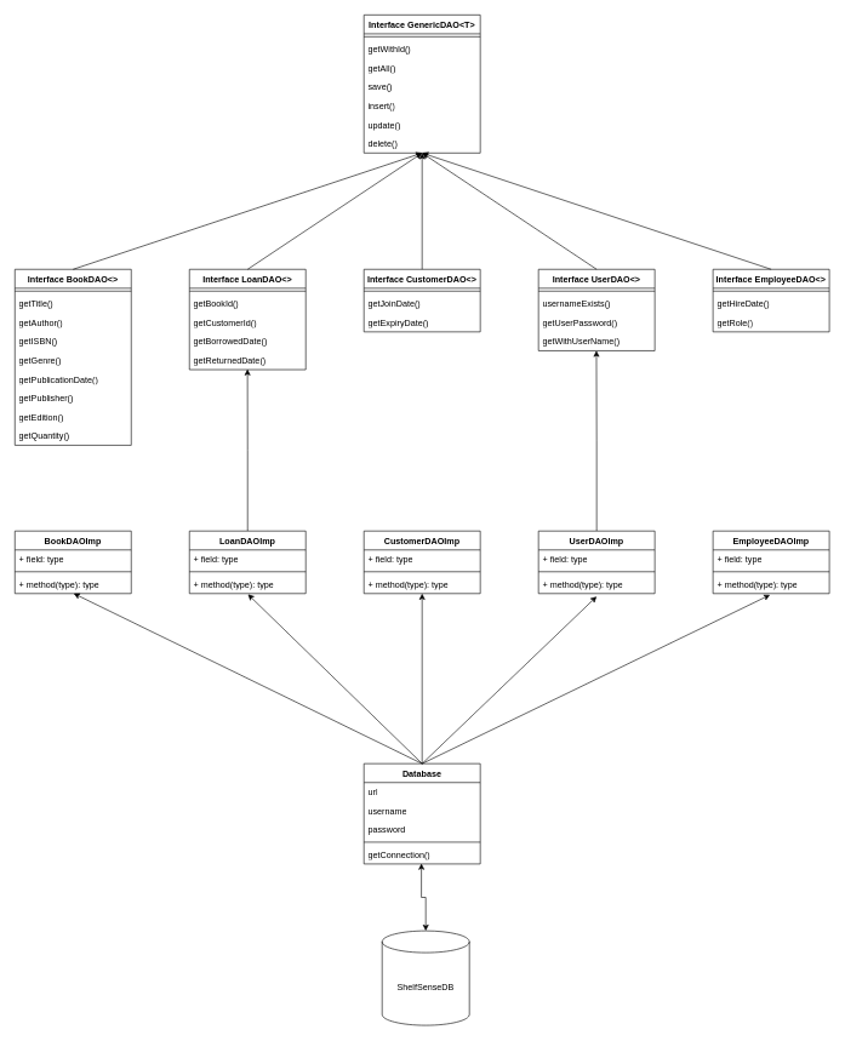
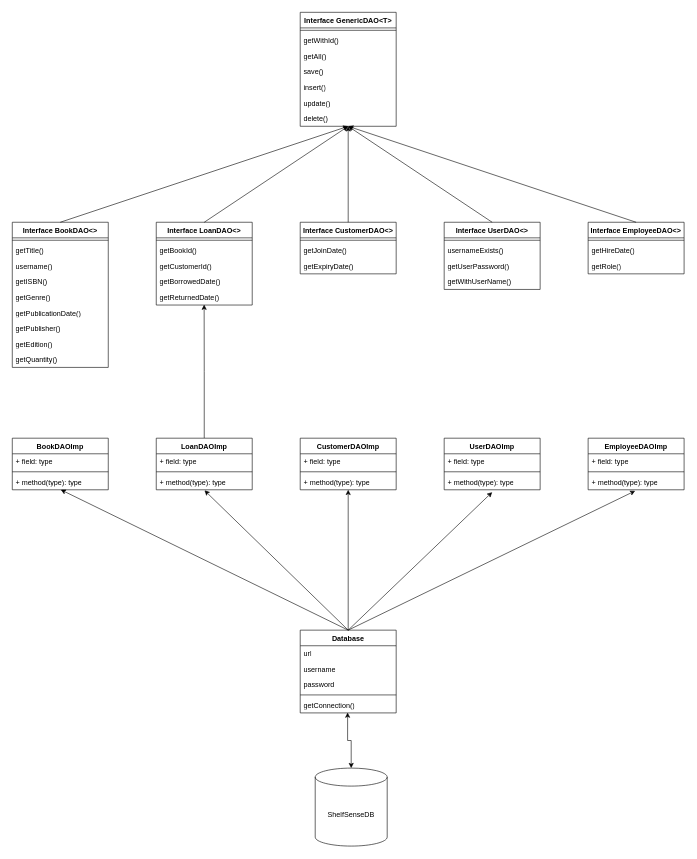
- <mxCell id="32" value="getAuthor()" style="text;strokeColor=none;fillColor=none;align=left;verticalAlign=top;spacingLeft=4;spacingRight=4;overflow=hidden;rotatable=0;points=[[0,0.5],[1,0.5]];portConstraint=eastwest;whiteSpace=wrap;html=1;" vertex="1" parent="29"><mxGeometry y="60" width="160" height="26" as="geometry" /></mxCell>
+ <mxCell id="32" value="username()" style="text;strokeColor=none;fillColor=none;align=left;verticalAlign=top;spacingLeft=4;spacingRight=4;overflow=hidden;rotatable=0;points=[[0,0.5],[1,0.5]];portConstraint=eastwest;whiteSpace=wrap;html=1;" vertex="1" parent="29"><mxGeometry y="60" width="160" height="26" as="geometry" /></mxCell>
- <mxCell id="57" style="edgeStyle=orthogonalEdgeStyle;rounded=0;orthogonalLoop=1;jettySize=auto;html=1;entryX=0.498;entryY=0.994;entryDx=0;entryDy=0;entryPerimeter=0;" edge="1" parent="1" source="58" target="14"><mxGeometry relative="1" as="geometry" /></mxCell>
